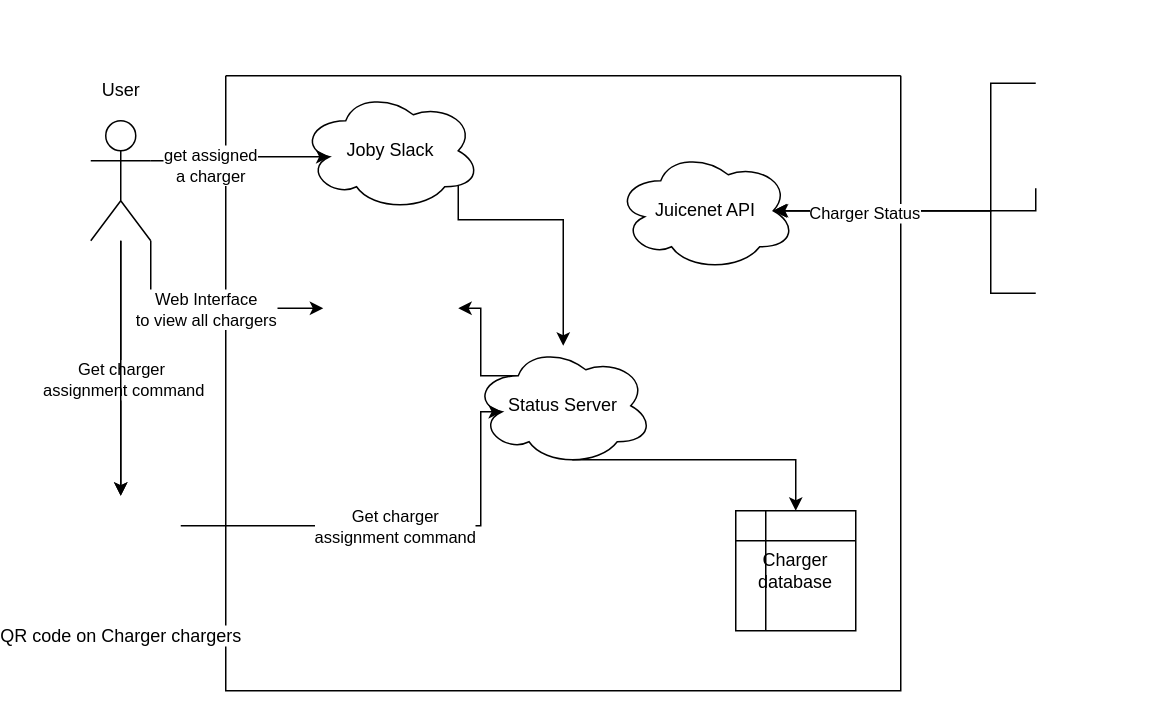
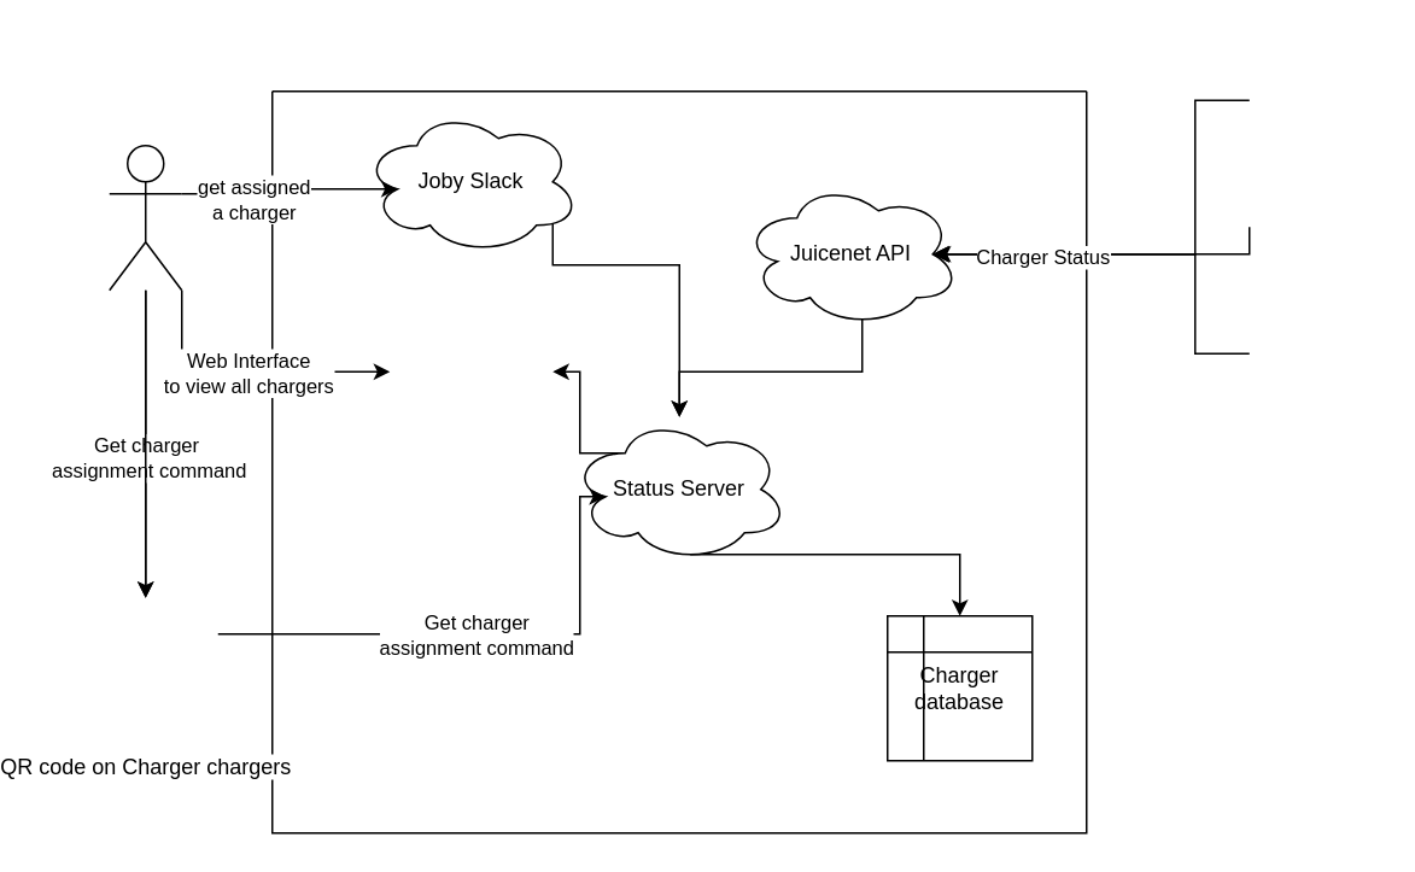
- <mxCell id="30" value="User" style="text;html=1;align=center;verticalAlign=middle;resizable=0;points=[];autosize=1;strokeColor=none;" vertex="1" parent="1"><mxGeometry x="40" y="50" width="40" height="20" as="geometry" /></mxCell>
+ <mxCell id="3" style="edgeStyle=orthogonalEdgeStyle;rounded=0;orthogonalLoop=1;jettySize=auto;html=1;exitX=0.55;exitY=0.95;exitDx=0;exitDy=0;exitPerimeter=0;" edge="1" parent="2" source="4" target="9"><mxGeometry relative="1" as="geometry" /></mxCell>
